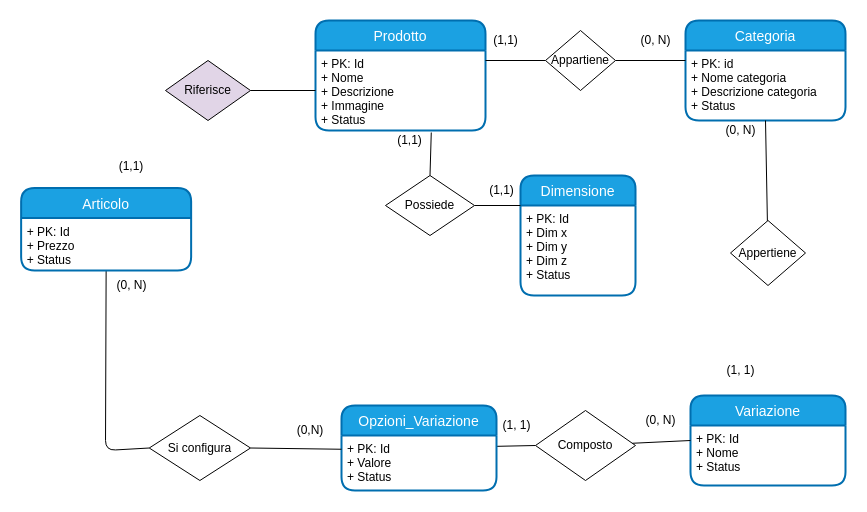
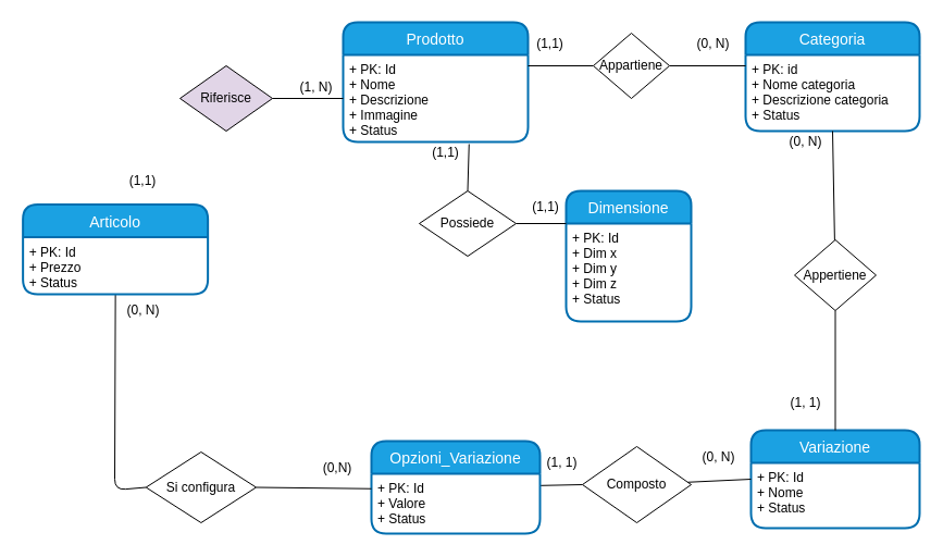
+ <mxCell id="33" value="(1, N)" style="text;html=1;align=center;verticalAlign=middle;resizable=0;points=[];autosize=1;strokeColor=none;fillColor=none;" parent="1" vertex="1"><mxGeometry x="265" y="70" width="50" height="20" as="geometry" /></mxCell>
+ <mxCell id="11" style="edgeStyle=none;html=1;entryX=0.5;entryY=0;entryDx=0;entryDy=0;endArrow=none;endFill=0;" parent="1" source="13" target="9" edge="1"><mxGeometry relative="1" as="geometry" /></mxCell>
- <mxCell id="37" value="Si configura" style="shape=rhombus;perimeter=rhombusPerimeter;whiteSpace=wrap;html=1;align=center;" parent="1" vertex="1"><mxGeometry x="148.75" y="415" width="101.25" height="65" as="geometry" /></mxCell>
+ <mxCell id="37" value="Si configura" style="shape=rhombus;perimeter=rhombusPerimeter;whiteSpace=wrap;html=1;align=center;" parent="1" vertex="1"><mxGeometry x="133.75" y="415" width="101.25" height="65" as="geometry" /></mxCell>
